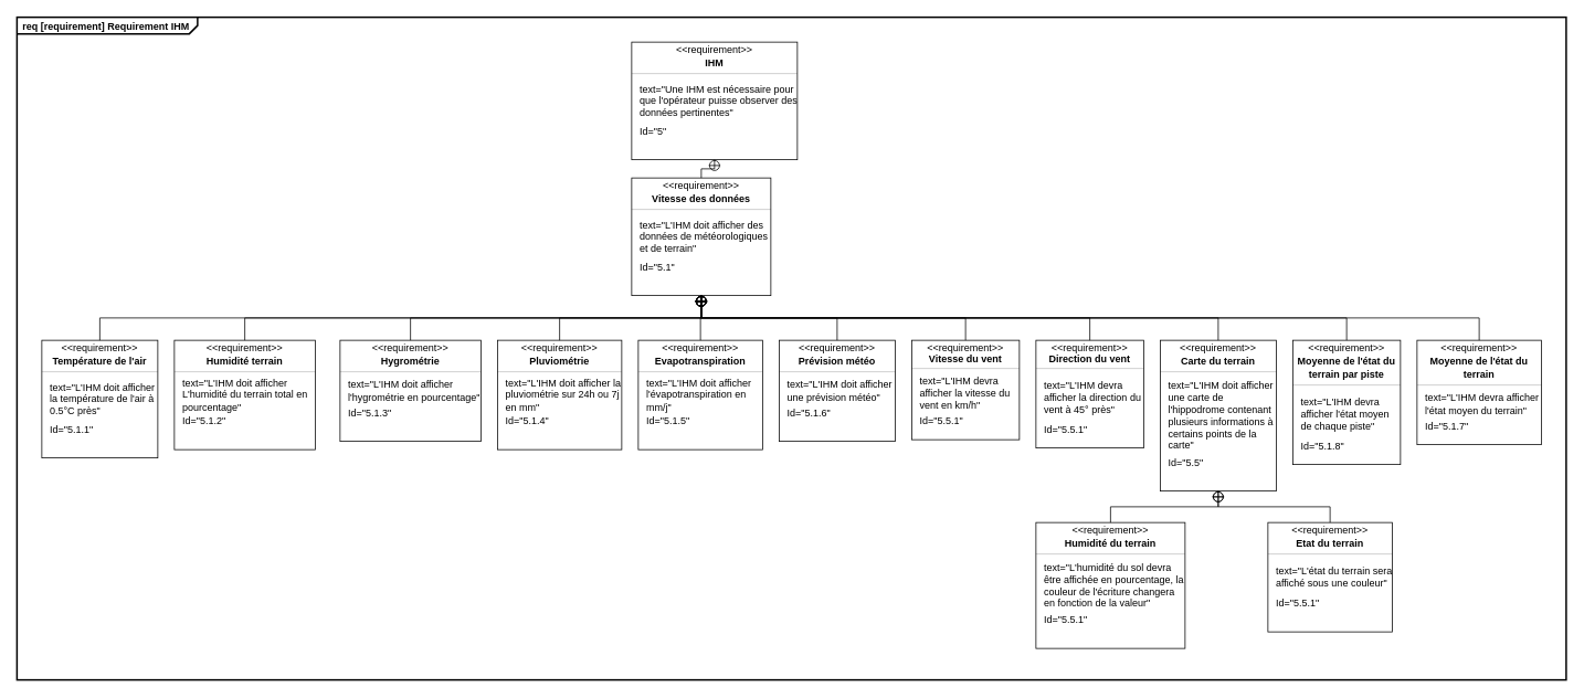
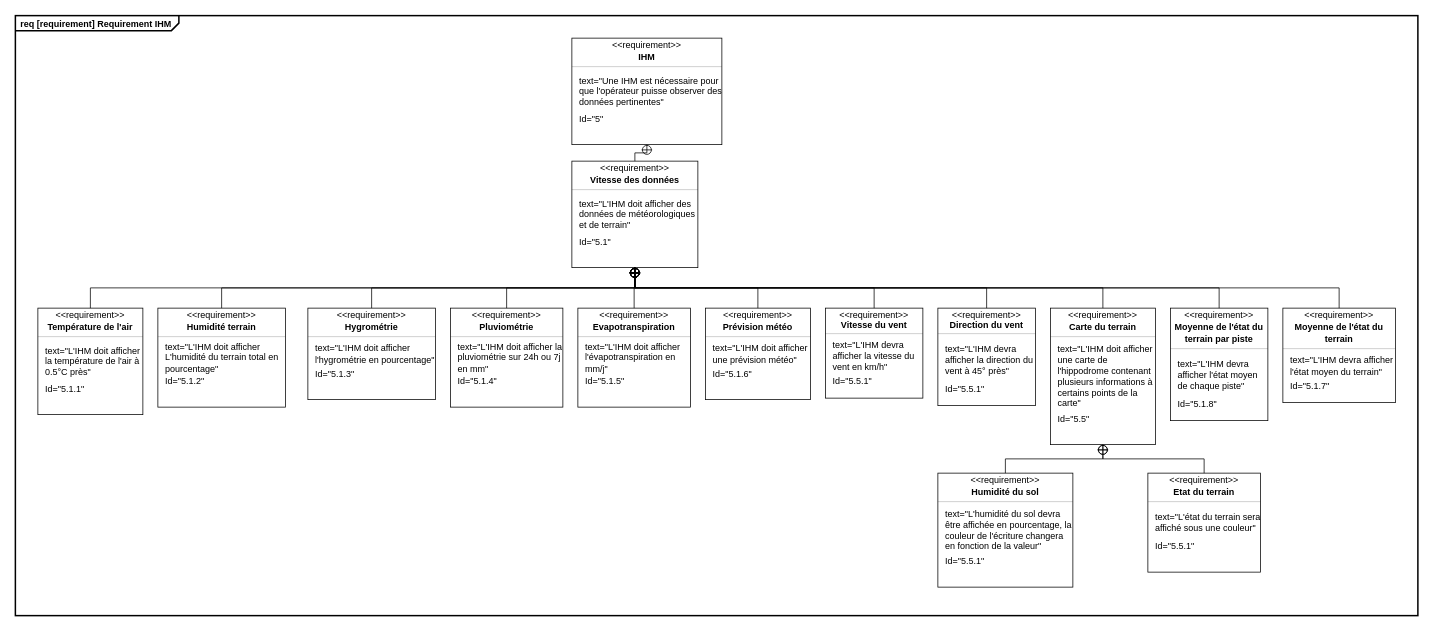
- <mxCell id="68" value="Humidité du terrain" style="html=1;align=center;spacing=0;verticalAlign=middle;strokeColor=none;fillColor=none;whiteSpace=wrap;fontStyle=1" vertex="1" parent="66"><mxGeometry y="16" width="180" height="18" as="geometry" /></mxCell>
+ <mxCell id="68" value="Humidité du sol" style="html=1;align=center;spacing=0;verticalAlign=middle;strokeColor=none;fillColor=none;whiteSpace=wrap;fontStyle=1" vertex="1" parent="66"><mxGeometry y="16" width="180" height="18" as="geometry" /></mxCell>
